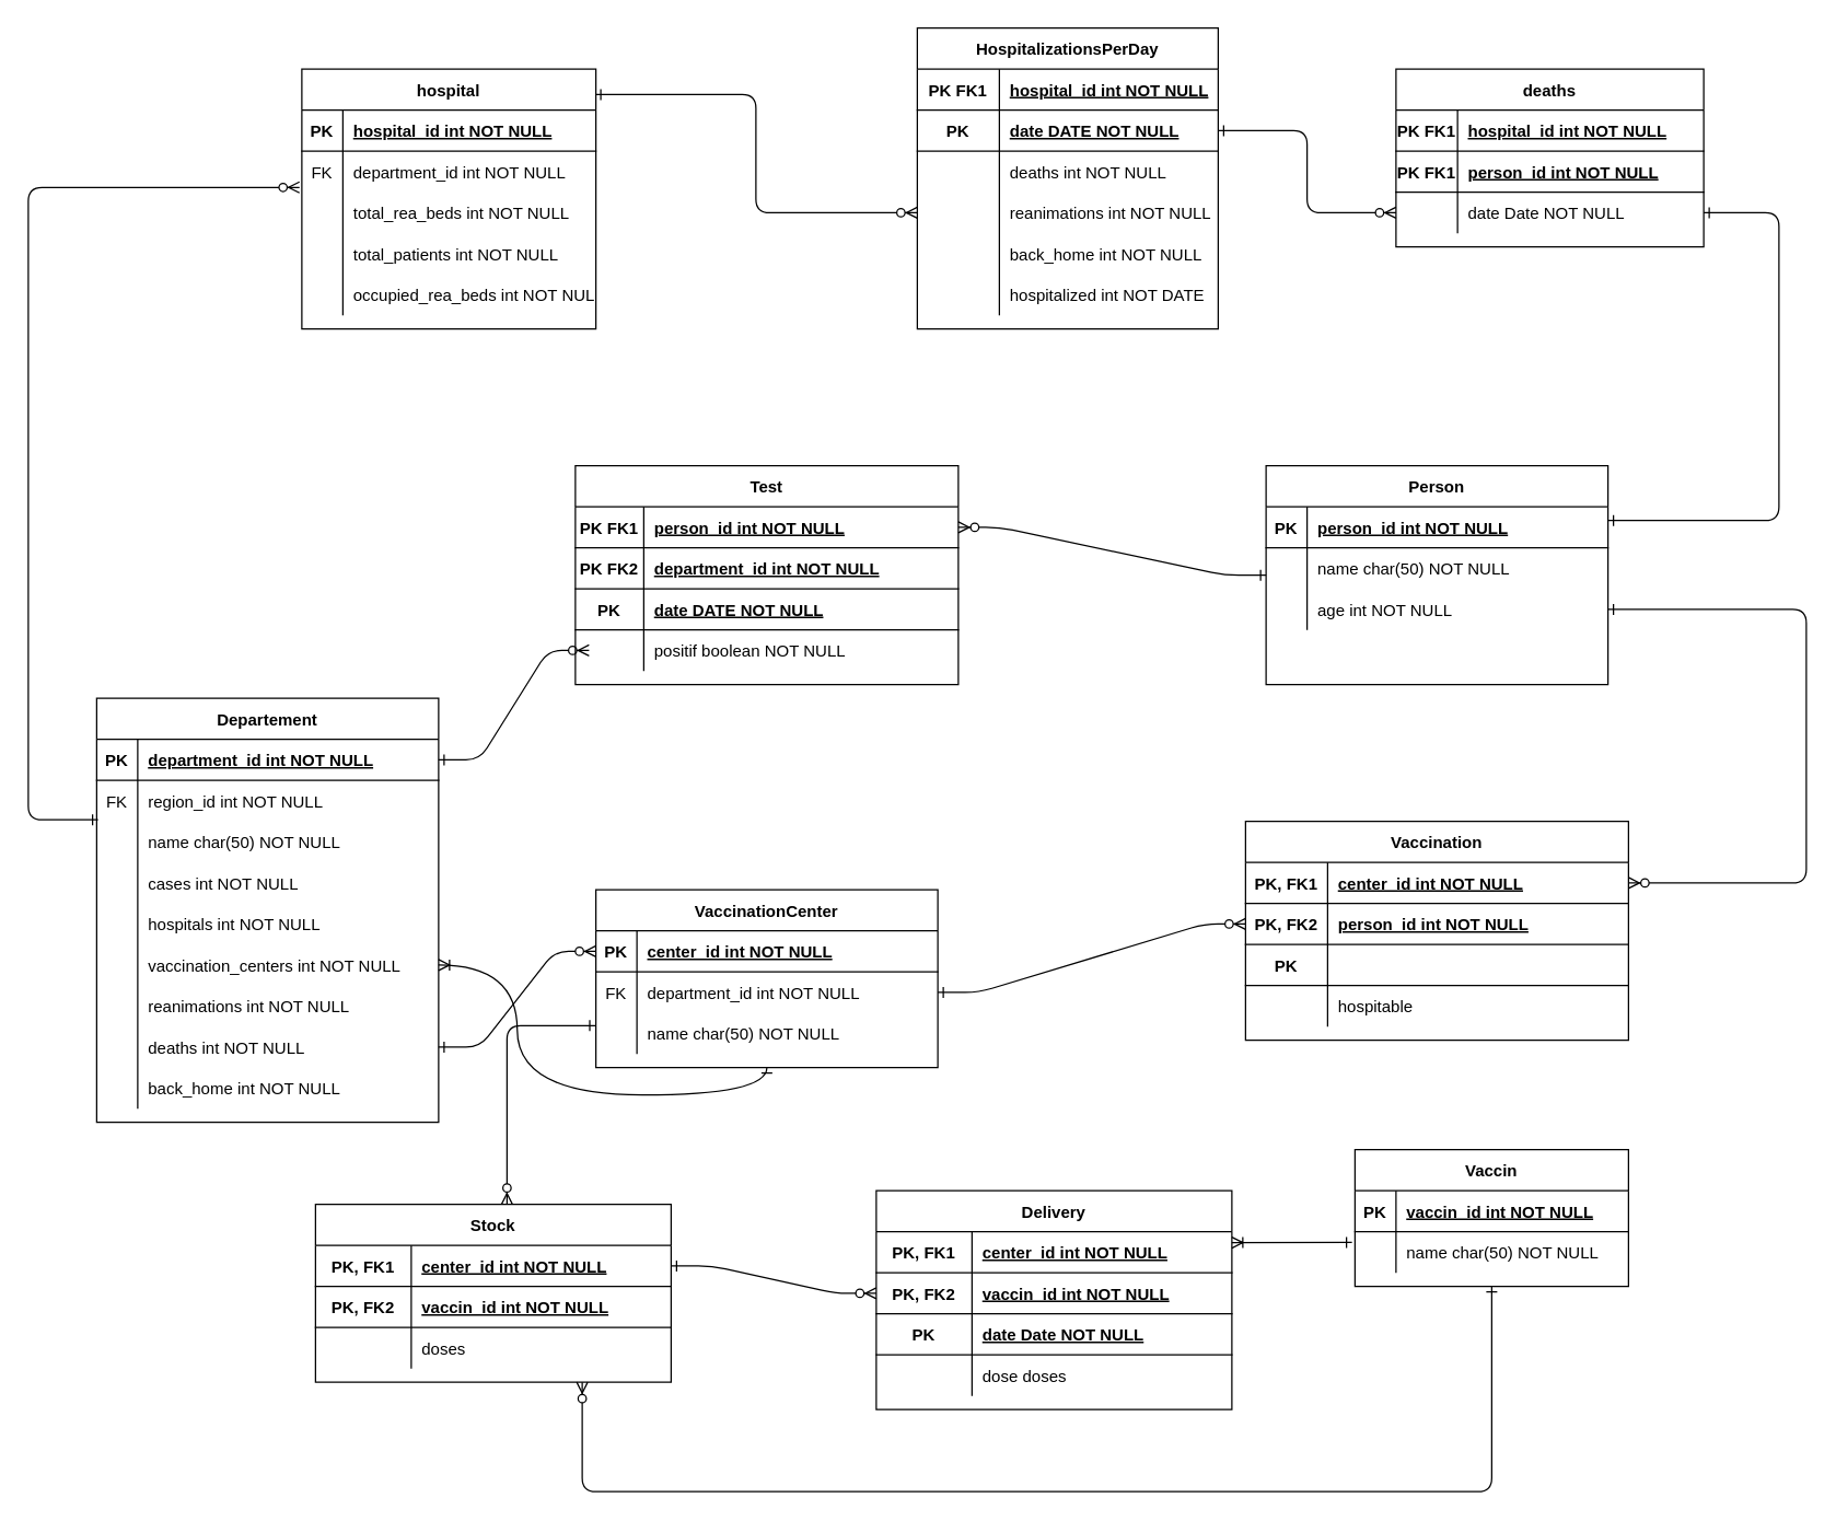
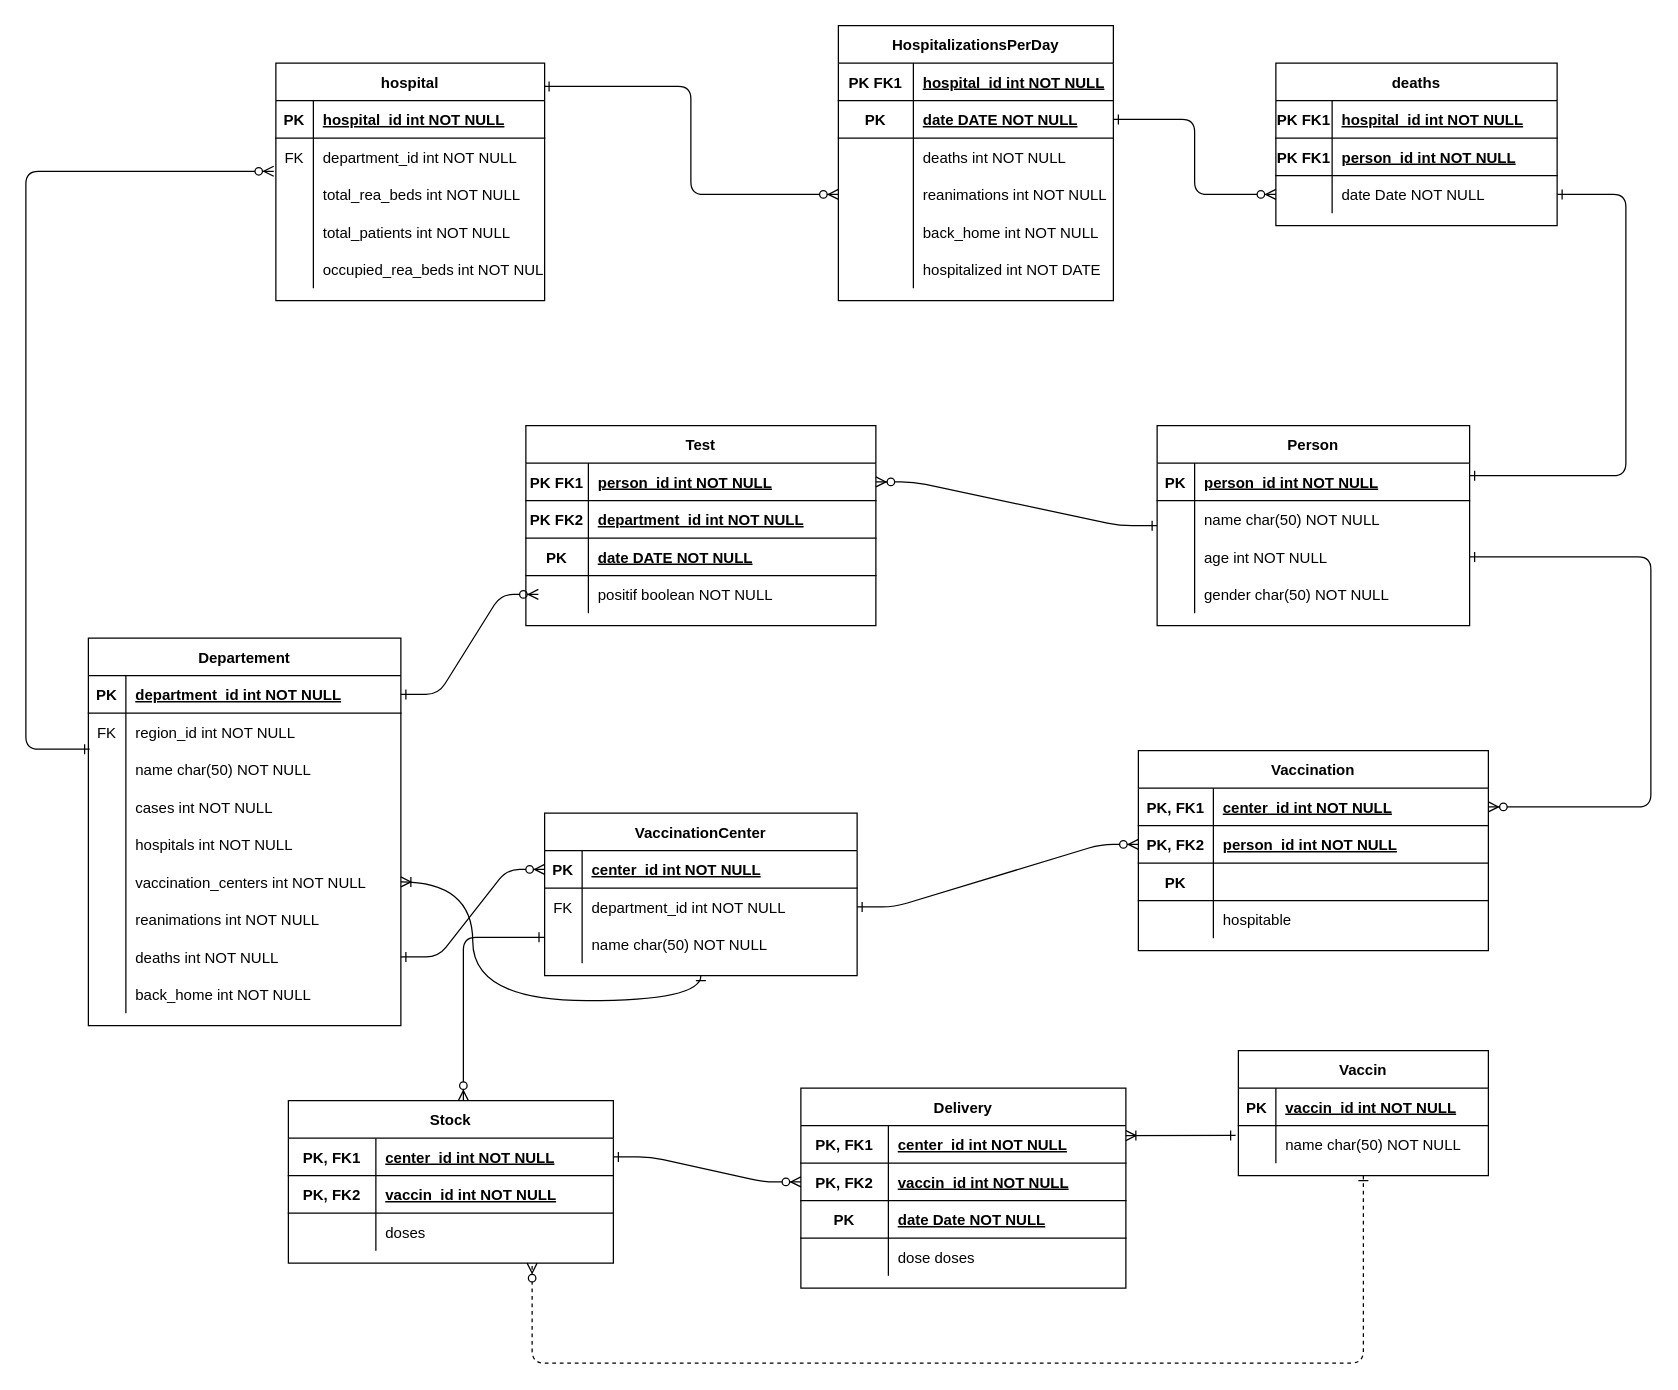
+ <mxCell id="29" value="gender char(50) NOT NULL" style="shape=partialRectangle;connectable=0;fillColor=none;top=0;left=0;bottom=0;right=0;align=left;spacingLeft=6;overflow=hidden;" parent="27" vertex="1"><mxGeometry x="30" width="220" height="30" as="geometry" /></mxCell>
- <mxCell id="113" value="" style="endArrow=ERzeroToMany;startArrow=ERone;endFill=1;startFill=0;edgeStyle=orthogonalEdgeStyle;entryX=0.75;entryY=1;entryDx=0;entryDy=0;exitX=0.5;exitY=1;exitDx=0;exitDy=0;" parent="1" source="106" target="82" edge="1"><mxGeometry width="100" height="100" relative="1" as="geometry"><mxPoint x="1080" y="1110" as="sourcePoint" /><mxPoint x="400" y="1040" as="targetPoint" /><Array as="points"><mxPoint x="1090" y="1090" /><mxPoint x="425" y="1090" /></Array></mxGeometry></mxCell>
+ <mxCell id="113" value="" style="endArrow=ERzeroToMany;startArrow=ERone;endFill=1;startFill=0;edgeStyle=orthogonalEdgeStyle;entryX=0.75;entryY=1;entryDx=0;entryDy=0;exitX=0.5;exitY=1;exitDx=0;exitDy=0;dashed=1;" parent="1" source="106" target="82" edge="1"><mxGeometry width="100" height="100" relative="1" as="geometry"><mxPoint x="1080" y="1110" as="sourcePoint" /><mxPoint x="400" y="1040" as="targetPoint" /><Array as="points"><mxPoint x="1090" y="1090" /><mxPoint x="425" y="1090" /></Array></mxGeometry></mxCell>
